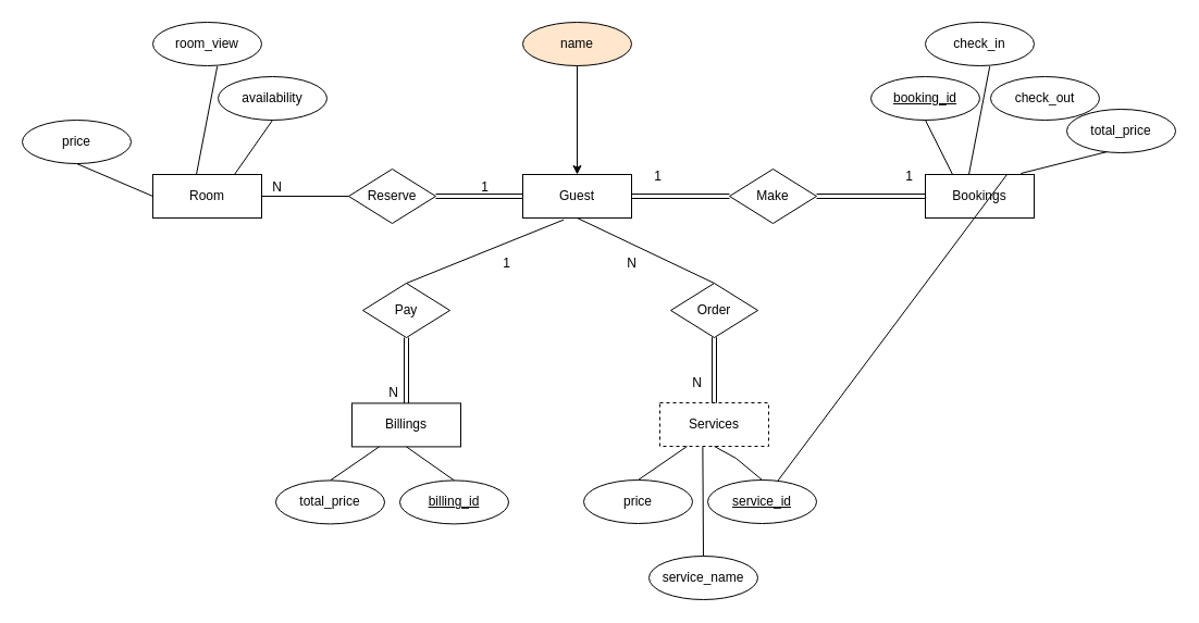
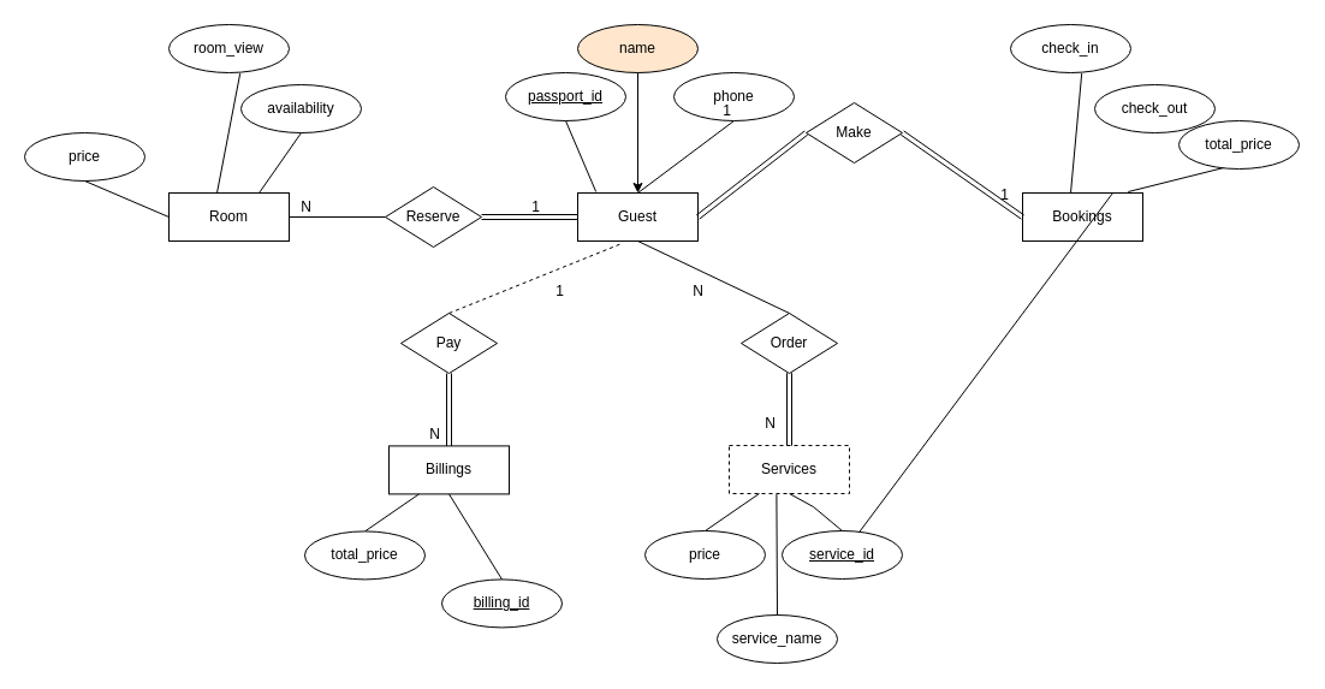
- <mxCell id="20" value="check_in" style="ellipse;whiteSpace=wrap;html=1;align=center;" vertex="1" parent="1"><mxGeometry x="850" y="20" width="100" height="40" as="geometry" /></mxCell>
+ <mxCell id="20" value="check_in" style="ellipse;whiteSpace=wrap;html=1;align=center;" vertex="1" parent="1"><mxGeometry x="840" y="20" width="100" height="40" as="geometry" /></mxCell>
+ <mxCell id="3" value="passport_id" style="ellipse;whiteSpace=wrap;html=1;align=center;fontStyle=4;" vertex="1" parent="1"><mxGeometry x="420" y="60" width="100" height="40" as="geometry" /></mxCell>
+ <mxCell id="6" value="phone" style="ellipse;whiteSpace=wrap;html=1;align=center;" vertex="1" parent="1"><mxGeometry x="560" y="60" width="100" height="40" as="geometry" /></mxCell>
- <mxCell id="18" value="booking_id" style="ellipse;whiteSpace=wrap;html=1;align=center;fontStyle=4;" vertex="1" parent="1"><mxGeometry x="800" y="70" width="100" height="40" as="geometry" /></mxCell>
+ <mxCell id="5" value="" style="endArrow=none;html=1;rounded=0;exitX=0.5;exitY=1;exitDx=0;exitDy=0;entryX=0.152;entryY=-0.025;entryDx=0;entryDy=0;entryPerimeter=0;" edge="1" parent="1" source="3" target="2"><mxGeometry width="50" height="50" relative="1" as="geometry"><mxPoint x="480" y="110" as="sourcePoint" /><mxPoint x="580" y="290" as="targetPoint" /></mxGeometry></mxCell>
+ <mxCell id="4" value="" style="endArrow=none;html=1;rounded=0;exitX=0.5;exitY=1;exitDx=0;exitDy=0;entryX=0.5;entryY=0;entryDx=0;entryDy=0;" edge="1" parent="1" source="6" target="2"><mxGeometry width="50" height="50" relative="1" as="geometry"><mxPoint x="580" y="130" as="sourcePoint" /><mxPoint x="600" y="160" as="targetPoint" /><Array as="points" /></mxGeometry></mxCell>
- <mxCell id="22" value="" style="endArrow=none;html=1;rounded=0;entryX=0.5;entryY=1;entryDx=0;entryDy=0;exitX=0.25;exitY=0;exitDx=0;exitDy=0;" edge="1" parent="1" source="17" target="18"><mxGeometry width="50" height="50" relative="1" as="geometry"><mxPoint x="880" y="150" as="sourcePoint" /><mxPoint x="864" y="114" as="targetPoint" /></mxGeometry></mxCell>
- <mxCell id="26" value="Make" style="shape=rhombus;perimeter=rhombusPerimeter;whiteSpace=wrap;html=1;align=center;" vertex="1" parent="1"><mxGeometry x="670" y="155" width="80" height="50" as="geometry" /></mxCell>
+ <mxCell id="26" value="Make" style="shape=rhombus;perimeter=rhombusPerimeter;whiteSpace=wrap;html=1;align=center;" vertex="1" parent="1"><mxGeometry x="670" y="85" width="80" height="50" as="geometry" /></mxCell>
- <mxCell id="42" value="" style="endArrow=none;html=1;rounded=0;exitX=0.5;exitY=0;exitDx=0;exitDy=0;entryX=0.377;entryY=1.04;entryDx=0;entryDy=0;entryPerimeter=0;" edge="1" parent="1" source="36" target="2"><mxGeometry relative="1" as="geometry"><mxPoint x="490" y="310" as="sourcePoint" /><mxPoint x="510" y="230" as="targetPoint" /></mxGeometry></mxCell>
+ <mxCell id="42" value="" style="endArrow=none;html=1;rounded=0;exitX=0.5;exitY=0;exitDx=0;exitDy=0;entryX=0.377;entryY=1.04;entryDx=0;entryDy=0;entryPerimeter=0;dashed=1;" edge="1" parent="1" source="36" target="2"><mxGeometry relative="1" as="geometry"><mxPoint x="490" y="310" as="sourcePoint" /><mxPoint x="510" y="230" as="targetPoint" /></mxGeometry></mxCell>
- <mxCell id="38" value="billing_id" style="ellipse;whiteSpace=wrap;html=1;align=center;fontStyle=4;" vertex="1" parent="1"><mxGeometry x="367" y="441.41" width="100" height="40" as="geometry" /></mxCell>
+ <mxCell id="38" value="billing_id" style="ellipse;whiteSpace=wrap;html=1;align=center;fontStyle=4;" vertex="1" parent="1"><mxGeometry x="367" y="481.41" width="100" height="40" as="geometry" /></mxCell>
